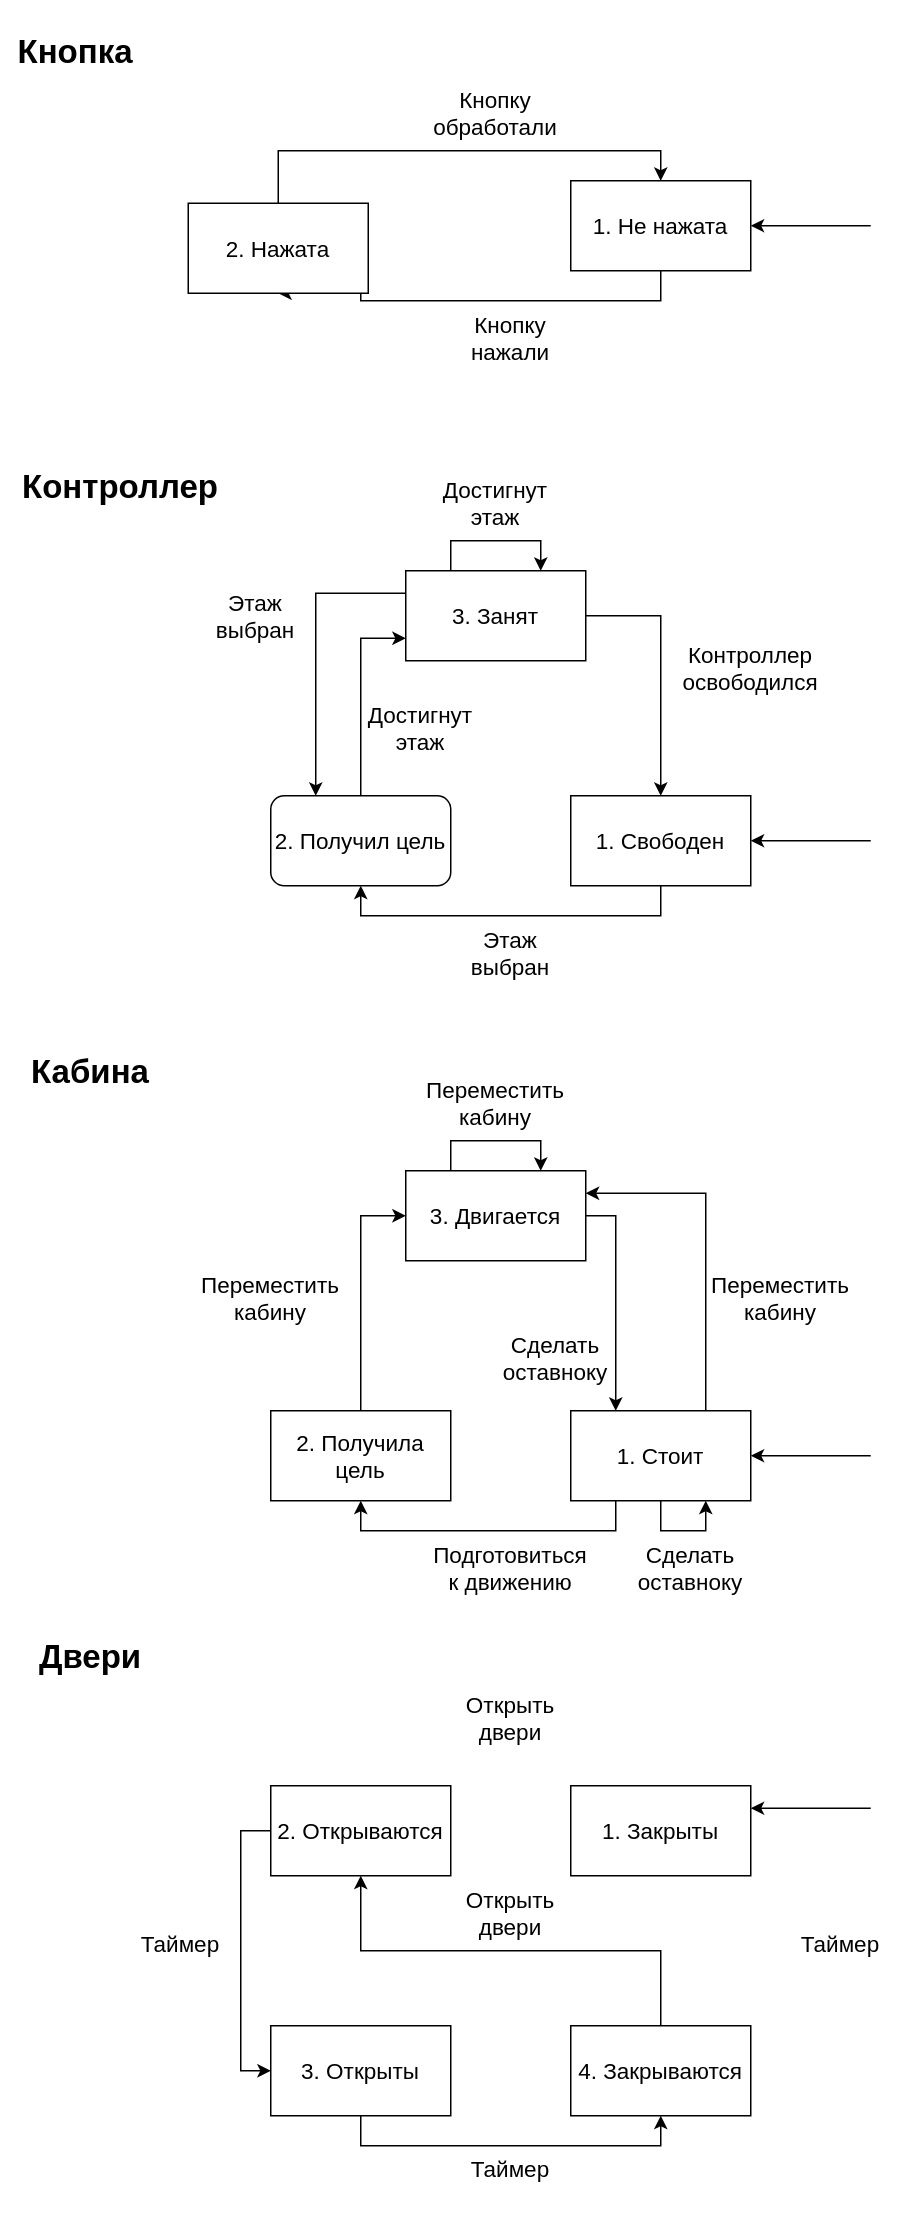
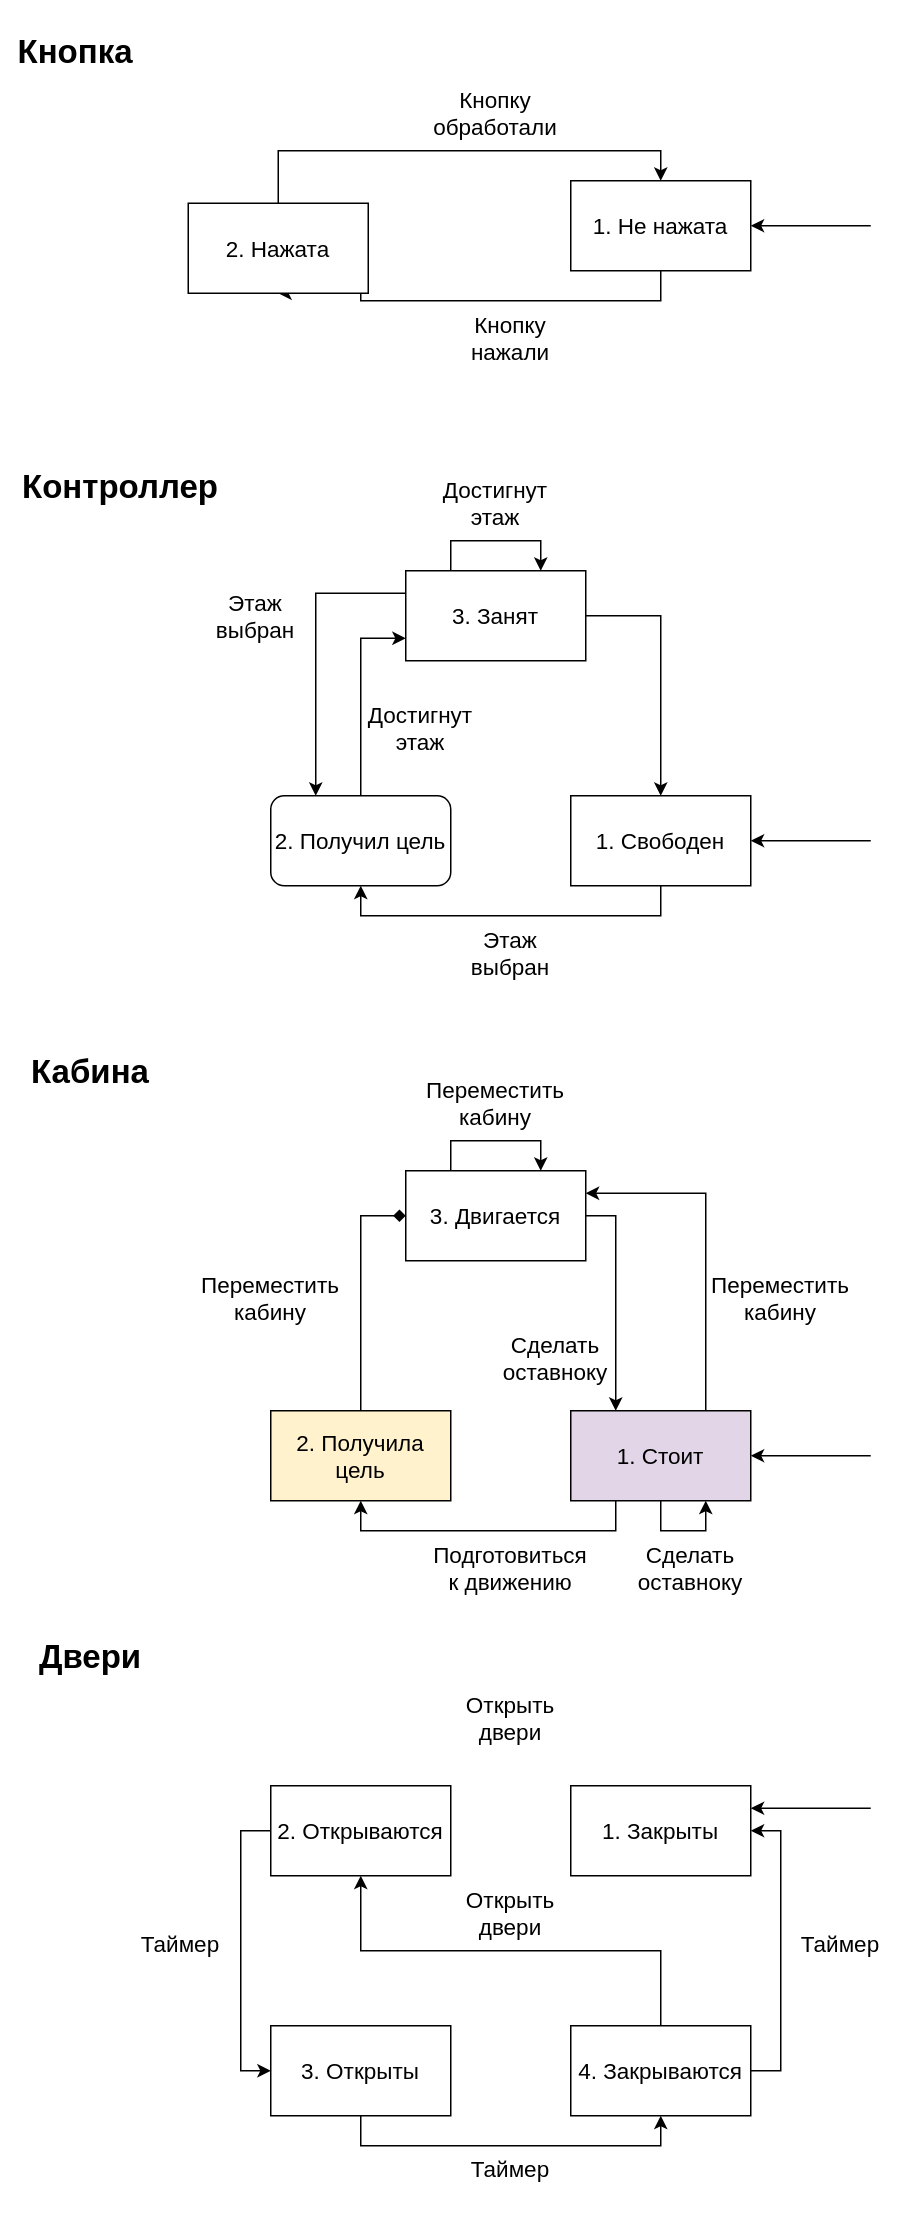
- <mxCell id="24" value="Контроллер освободился" style="text;html=1;strokeColor=none;fillColor=none;align=center;verticalAlign=middle;whiteSpace=wrap;rounded=0;fontSize=15;" vertex="1" parent="1"><mxGeometry x="470" y="430" width="60" height="30" as="geometry" /></mxCell>
- <mxCell id="31" style="edgeStyle=orthogonalEdgeStyle;rounded=0;orthogonalLoop=1;jettySize=auto;html=1;exitX=0.5;exitY=0;exitDx=0;exitDy=0;entryX=0;entryY=0.5;entryDx=0;entryDy=0;fontSize=15;startArrow=none;startFill=0;endArrow=classic;endFill=1;" edge="1" parent="1" source="32" target="35"><mxGeometry relative="1" as="geometry" /></mxCell>
+ <mxCell id="31" style="edgeStyle=orthogonalEdgeStyle;rounded=0;orthogonalLoop=1;jettySize=auto;html=1;exitX=0.5;exitY=0;exitDx=0;exitDy=0;entryX=0;entryY=0.5;entryDx=0;entryDy=0;fontSize=15;startArrow=none;startFill=0;endArrow=diamond;endFill=1;" edge="1" parent="1" source="32" target="35"><mxGeometry relative="1" as="geometry" /></mxCell>
- <mxCell id="32" value="&lt;font style=&quot;font-size: 15px;&quot;&gt;2. Получила цель&lt;/font&gt;" style="rounded=0;whiteSpace=wrap;html=1;fontSize=15;" vertex="1" parent="1"><mxGeometry x="180" y="940" width="120" height="60" as="geometry" /></mxCell>
+ <mxCell id="32" value="&lt;font style=&quot;font-size: 15px;&quot;&gt;2. Получила цель&lt;/font&gt;" style="rounded=0;whiteSpace=wrap;html=1;fontSize=15;fillColor=#fff2cc;" vertex="1" parent="1"><mxGeometry x="180" y="940" width="120" height="60" as="geometry" /></mxCell>
- <mxCell id="30" value="&lt;font style=&quot;font-size: 15px;&quot;&gt;1. Стоит&lt;/font&gt;" style="rounded=0;whiteSpace=wrap;html=1;fontSize=15;" vertex="1" parent="1"><mxGeometry x="380" y="940" width="120" height="60" as="geometry" /></mxCell>
+ <mxCell id="30" value="&lt;font style=&quot;font-size: 15px;&quot;&gt;1. Стоит&lt;/font&gt;" style="rounded=0;whiteSpace=wrap;html=1;fontSize=15;fillColor=#e1d5e7;" vertex="1" parent="1"><mxGeometry x="380" y="940" width="120" height="60" as="geometry" /></mxCell>
+ <mxCell id="50" style="edgeStyle=orthogonalEdgeStyle;rounded=0;orthogonalLoop=1;jettySize=auto;html=1;exitX=1;exitY=0.5;exitDx=0;exitDy=0;entryX=1;entryY=0.5;entryDx=0;entryDy=0;fontSize=15;startArrow=none;startFill=0;endArrow=classic;endFill=1;" edge="1" parent="1" source="51" target="44"><mxGeometry relative="1" as="geometry" /></mxCell>
